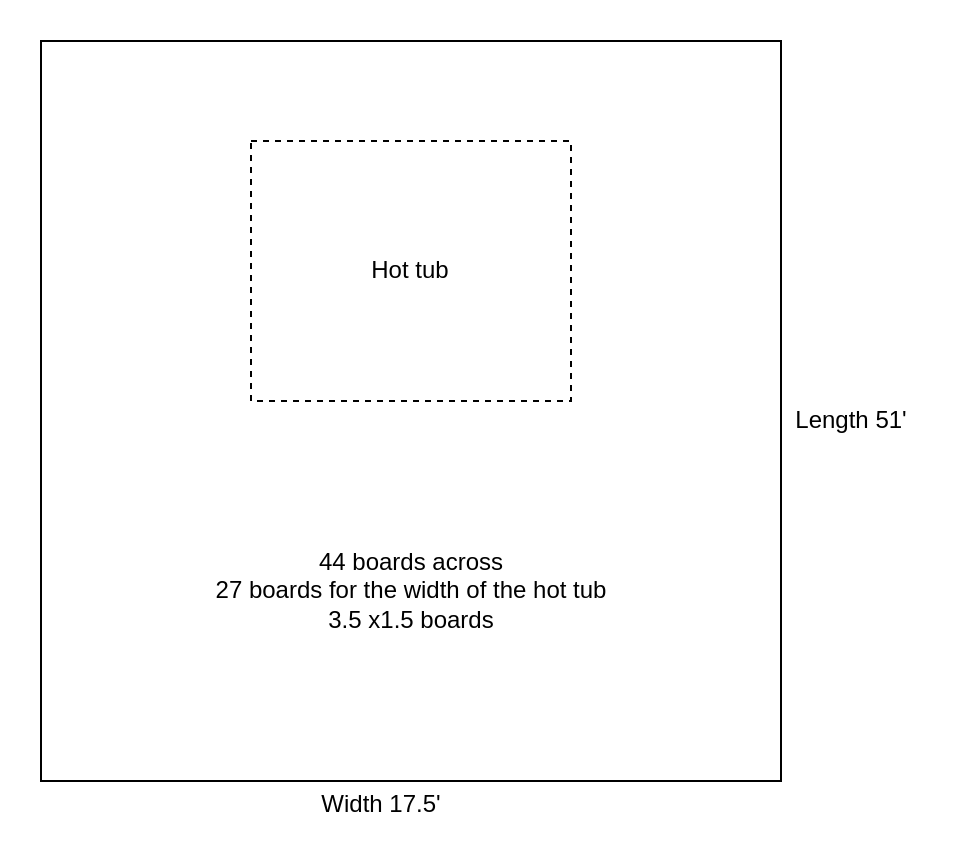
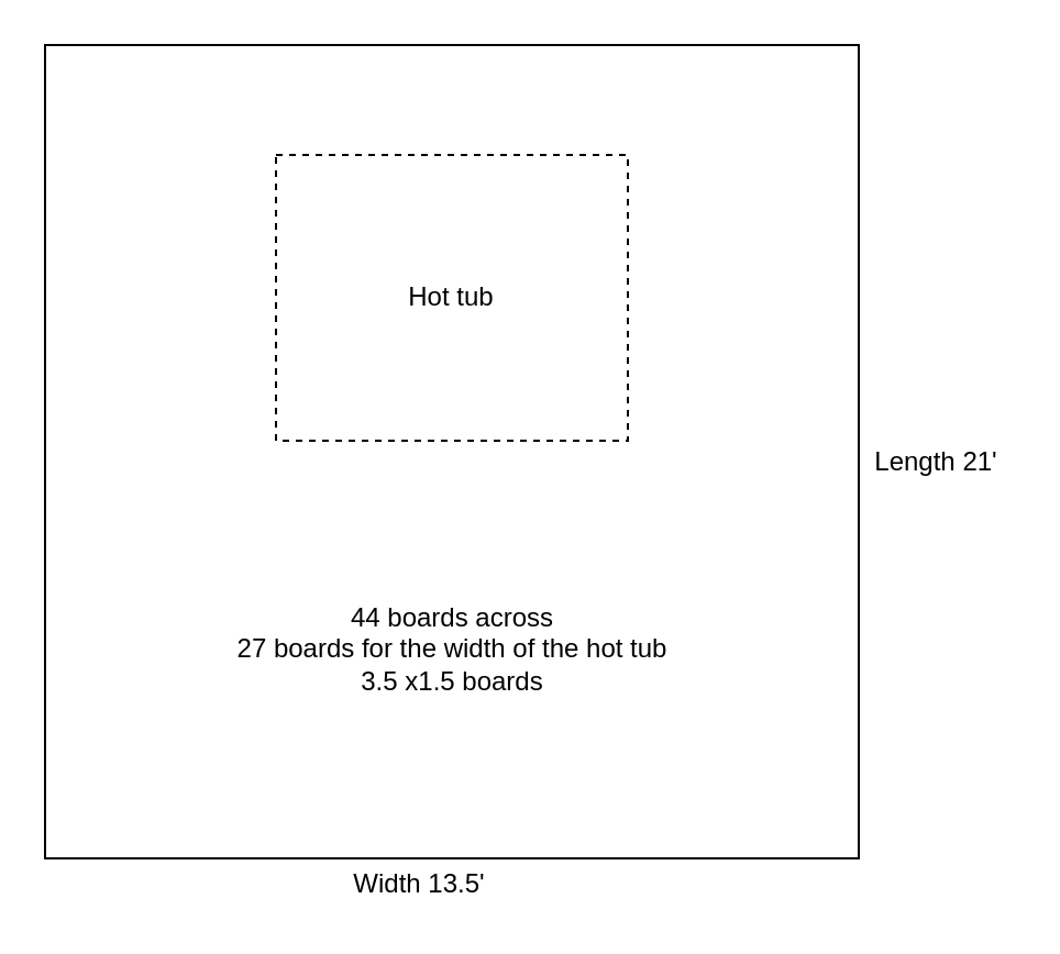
- <mxCell id="4" value="Length 51'" style="text;html=1;align=center;verticalAlign=middle;resizable=0;points=[];autosize=1;" vertex="1" parent="1"><mxGeometry x="390" y="200" width="70" height="20" as="geometry" /></mxCell>
+ <mxCell id="4" value="Length 21'" style="text;html=1;align=center;verticalAlign=middle;resizable=0;points=[];autosize=1;" vertex="1" parent="1"><mxGeometry x="390" y="200" width="70" height="20" as="geometry" /></mxCell>
- <mxCell id="3" value="Width 17.5'" style="text;html=1;align=center;verticalAlign=middle;resizable=0;points=[];autosize=1;" vertex="1" parent="1"><mxGeometry x="150" y="392" width="80" height="20" as="geometry" /></mxCell>
+ <mxCell id="3" value="Width 13.5'" style="text;html=1;align=center;verticalAlign=middle;resizable=0;points=[];autosize=1;" vertex="1" parent="1"><mxGeometry x="150" y="392" width="80" height="20" as="geometry" /></mxCell>
